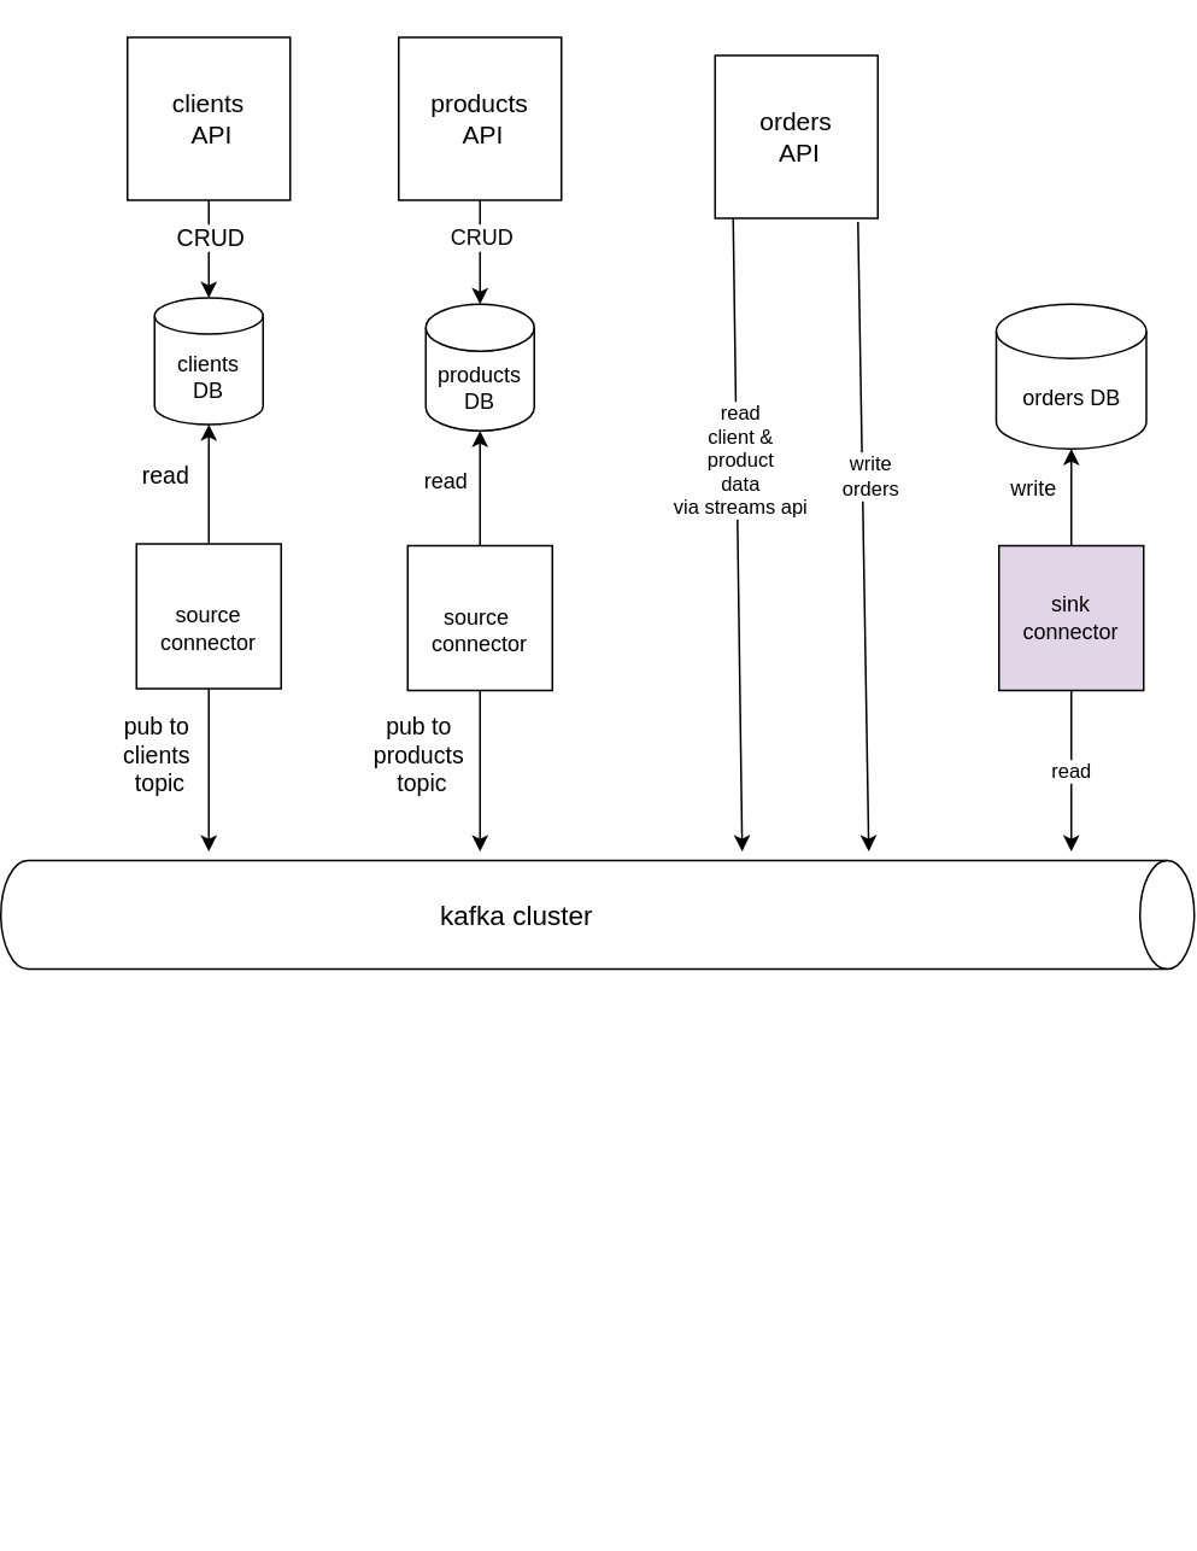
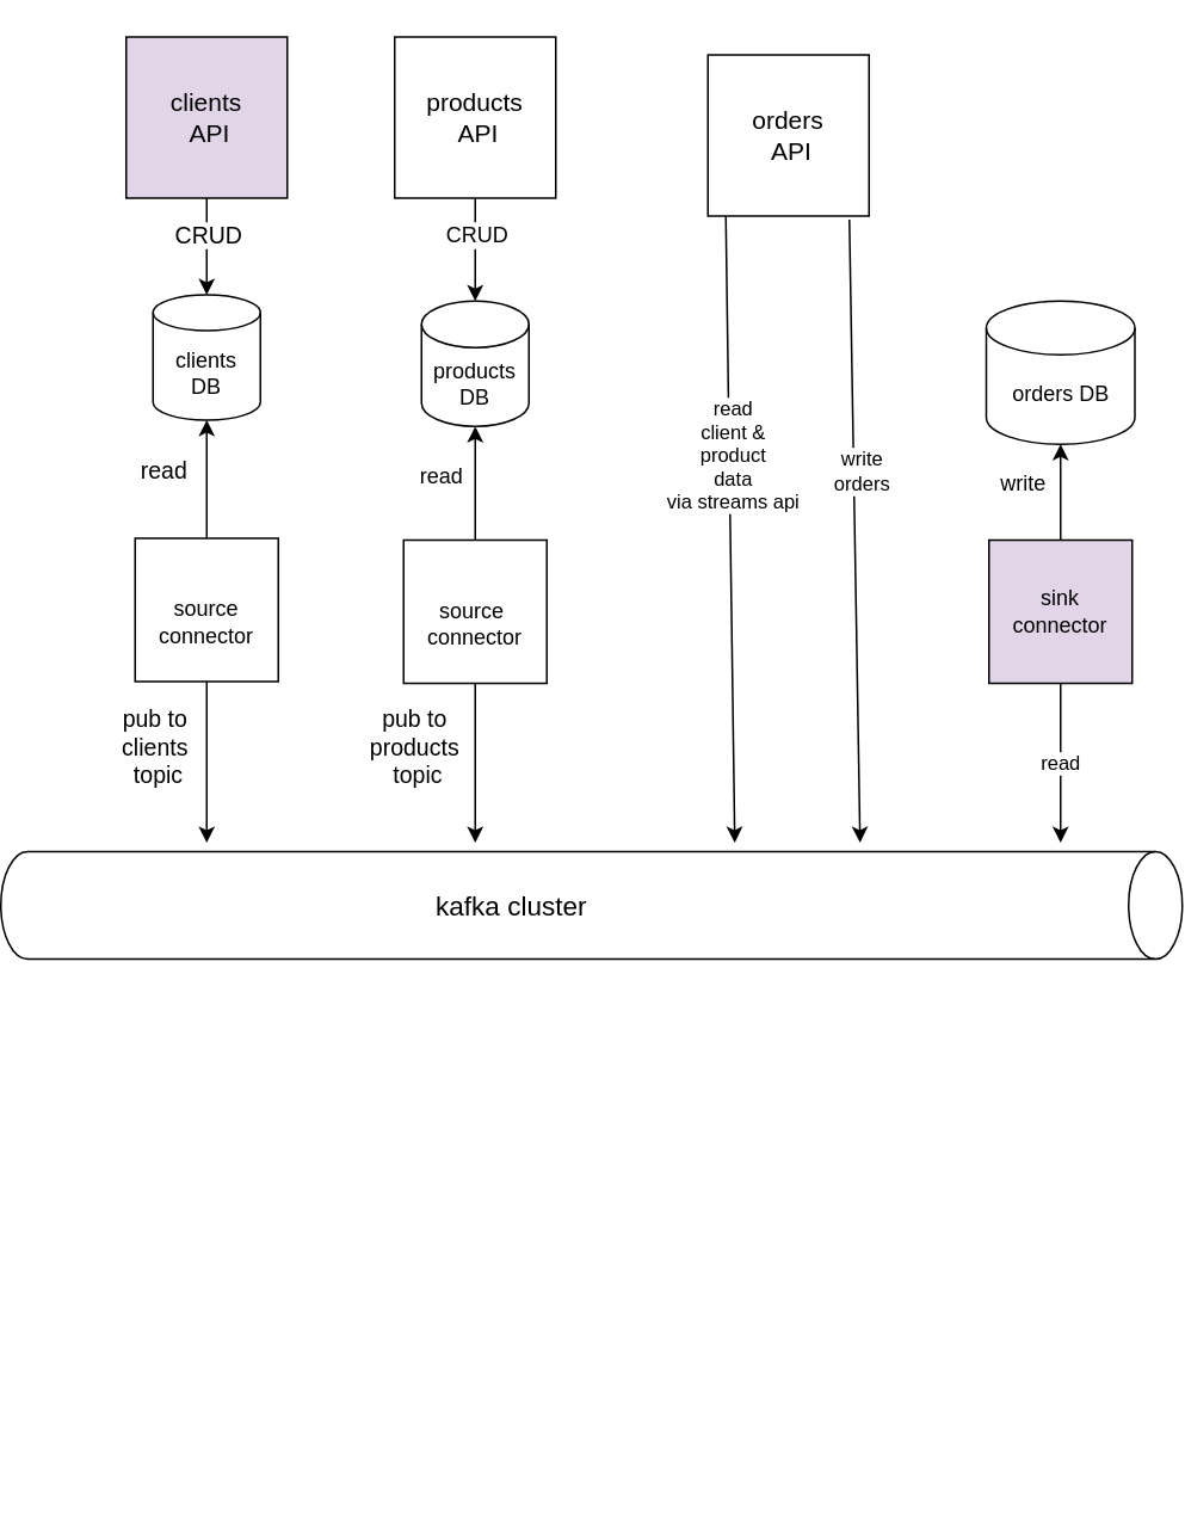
- <mxCell id="6" value="&lt;font style=&quot;font-size: 14px;&quot;&gt;clients&lt;br&gt;&amp;nbsp;API&lt;br&gt;&lt;/font&gt;" style="whiteSpace=wrap;html=1;aspect=fixed;" parent="1" vertex="1"><mxGeometry x="20" y="20" width="90" height="90" as="geometry" /></mxCell>
+ <mxCell id="6" value="&lt;font style=&quot;font-size: 14px;&quot;&gt;clients&lt;br&gt;&amp;nbsp;API&lt;br&gt;&lt;/font&gt;" style="whiteSpace=wrap;html=1;aspect=fixed;fillColor=#e1d5e7;" parent="1" vertex="1"><mxGeometry x="20" y="20" width="90" height="90" as="geometry" /></mxCell>
